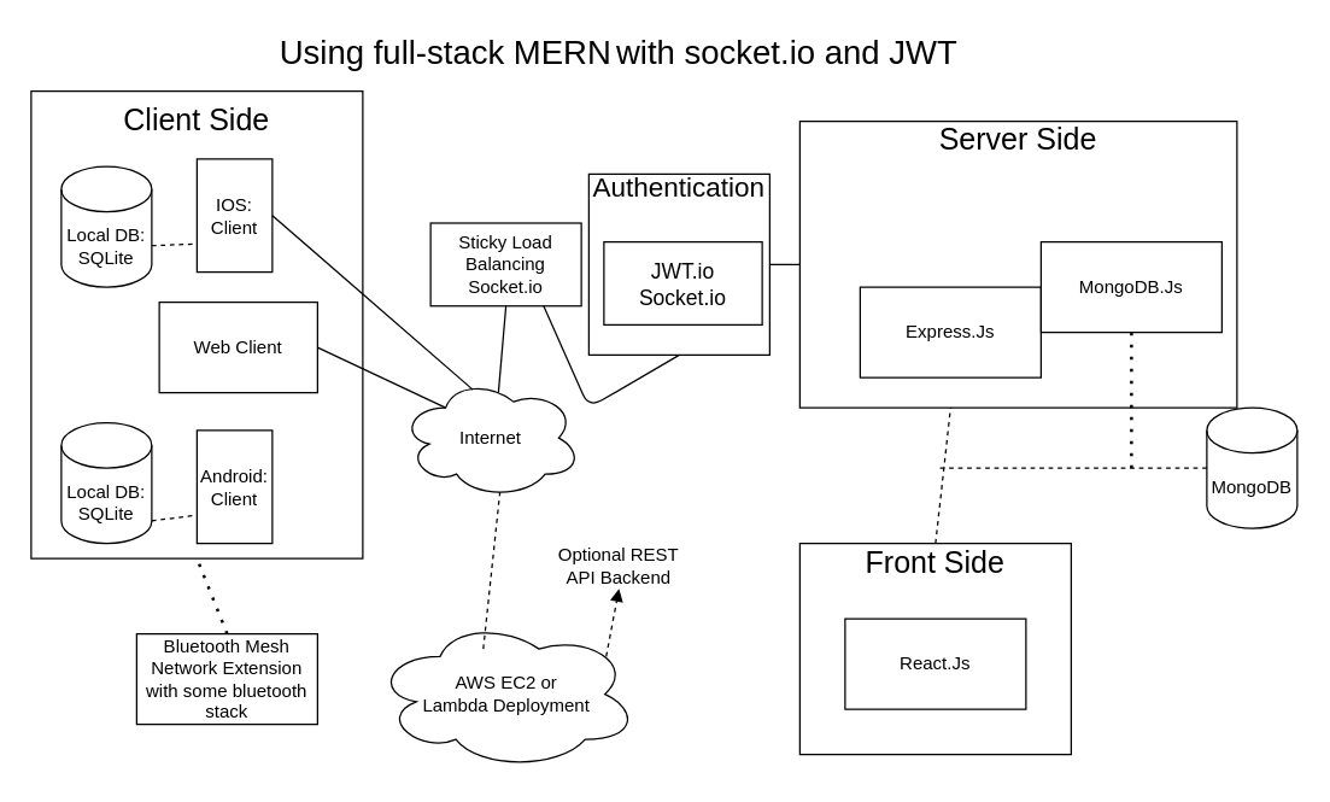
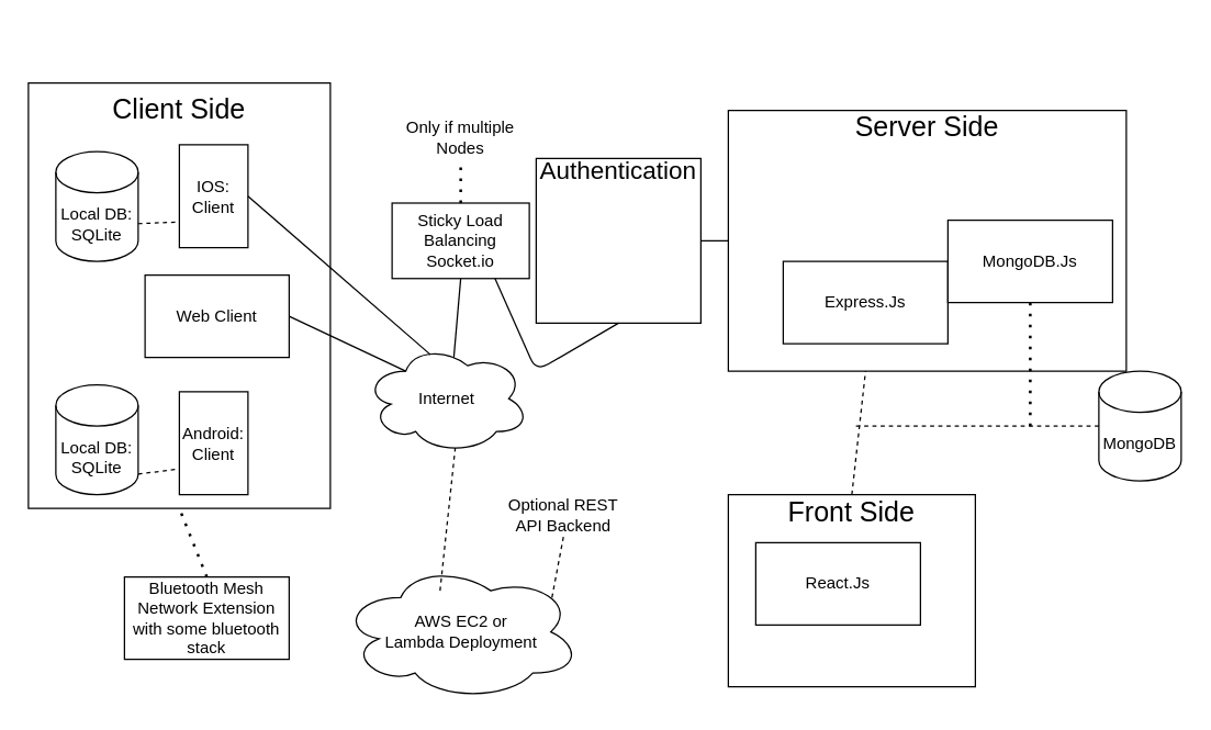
- <mxCell id="14" value="&lt;font style=&quot;font-size: 22px&quot;&gt;Using full-stack MERN&lt;/font&gt; &lt;font style=&quot;font-size: 22px&quot;&gt;with socket.io and JWT&lt;/font&gt;" style="text;html=1;strokeColor=none;fillColor=none;align=center;verticalAlign=middle;whiteSpace=wrap;rounded=0;" vertex="1" parent="1"><mxGeometry x="130" y="20" width="560" height="30" as="geometry" /></mxCell>
+ <mxCell id="25" value="Only if multiple Nodes" style="text;html=1;strokeColor=none;fillColor=none;align=center;verticalAlign=middle;whiteSpace=wrap;rounded=0;" vertex="1" parent="1"><mxGeometry x="290" y="80" width="90" height="40" as="geometry" /></mxCell>
+ <mxCell id="26" value="" style="endArrow=none;dashed=1;html=1;dashPattern=1 3;strokeWidth=2;entryX=0.5;entryY=1;entryDx=0;entryDy=0;exitX=0.5;exitY=0;exitDx=0;exitDy=0;" edge="1" parent="1" source="24" target="25"><mxGeometry width="50" height="50" relative="1" as="geometry"><mxPoint x="330" y="160" as="sourcePoint" /><mxPoint x="380" y="110" as="targetPoint" /></mxGeometry></mxCell>
- <mxCell id="20" value="&lt;div style=&quot;font-size: 14px&quot;&gt;&lt;font style=&quot;font-size: 14px&quot;&gt;JWT.io&lt;/font&gt;&lt;/div&gt;&lt;div style=&quot;font-size: 14px&quot;&gt;&lt;font style=&quot;font-size: 14px&quot;&gt;Socket.io&lt;br&gt;&lt;/font&gt;&lt;/div&gt;" style="rounded=0;whiteSpace=wrap;html=1;" vertex="1" parent="1"><mxGeometry x="400" y="160" width="105" height="55" as="geometry" /></mxCell>
- <mxCell id="32" value="" style="endArrow=block;dashed=1;html=1;entryX=0.5;entryY=1;entryDx=0;entryDy=0;exitX=0.88;exitY=0.25;exitDx=0;exitDy=0;exitPerimeter=0;" edge="1" parent="1" source="10" target="31"><mxGeometry width="50" height="50" relative="1" as="geometry"><mxPoint x="520" y="360" as="sourcePoint" /><mxPoint x="570" y="310" as="targetPoint" /></mxGeometry></mxCell>
+ <mxCell id="32" value="" style="endArrow=none;dashed=1;html=1;entryX=0.5;entryY=1;entryDx=0;entryDy=0;exitX=0.88;exitY=0.25;exitDx=0;exitDy=0;exitPerimeter=0;" edge="1" parent="1" source="10" target="31"><mxGeometry width="50" height="50" relative="1" as="geometry"><mxPoint x="520" y="360" as="sourcePoint" /><mxPoint x="570" y="310" as="targetPoint" /></mxGeometry></mxCell>
- <mxCell id="13" value="React.Js" style="rounded=0;whiteSpace=wrap;html=1;" vertex="1" parent="1"><mxGeometry x="560" y="410" width="120" height="60" as="geometry" /></mxCell>
+ <mxCell id="13" value="React.Js" style="rounded=0;whiteSpace=wrap;html=1;" vertex="1" parent="1"><mxGeometry x="550" y="395" width="120" height="60" as="geometry" /></mxCell>
